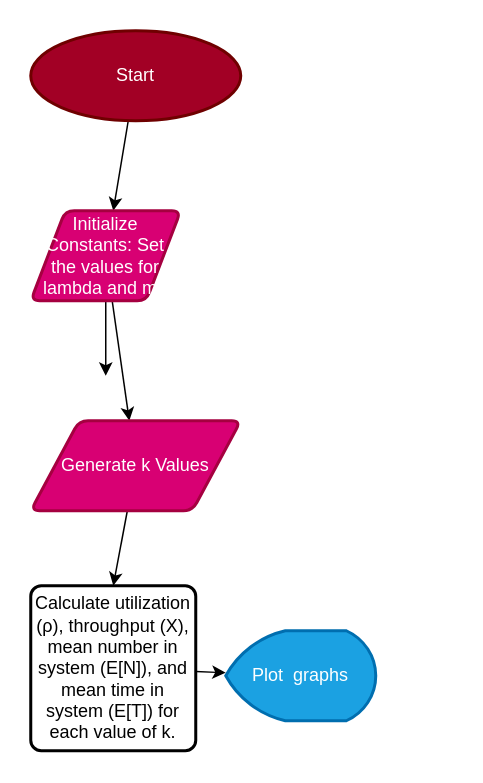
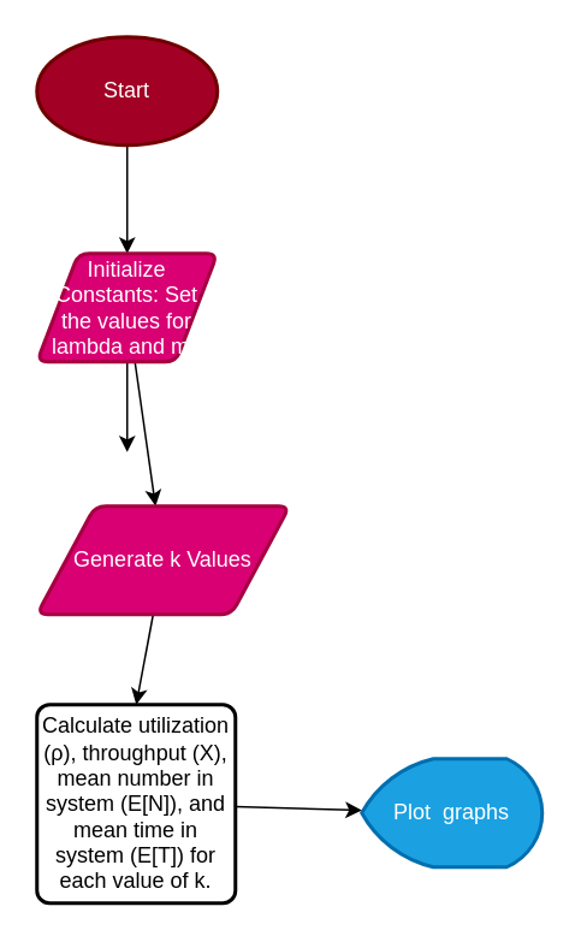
- <mxCell id="3" value="Start" style="strokeWidth=2;html=1;shape=mxgraph.flowchart.start_1;whiteSpace=wrap;fillColor=#a20025;fontColor=#ffffff;strokeColor=#6F0000;" vertex="1" parent="1"><mxGeometry x="20" y="20" width="140" height="60" as="geometry" /></mxCell>
+ <mxCell id="3" value="Start" style="strokeWidth=2;html=1;shape=mxgraph.flowchart.start_1;whiteSpace=wrap;fillColor=#a20025;fontColor=#ffffff;strokeColor=#6F0000;" vertex="1" parent="1"><mxGeometry x="20" y="20" width="100" height="60" as="geometry" /></mxCell>
- <mxCell id="7" value="Plot&amp;nbsp; graphs" style="strokeWidth=2;html=1;shape=mxgraph.flowchart.display;whiteSpace=wrap;fillColor=#1ba1e2;fontColor=#ffffff;strokeColor=#006EAF;" vertex="1" parent="1"><mxGeometry x="150" y="420" width="100" height="60" as="geometry" /></mxCell>
+ <mxCell id="7" value="Plot&amp;nbsp; graphs" style="strokeWidth=2;html=1;shape=mxgraph.flowchart.display;whiteSpace=wrap;fillColor=#1ba1e2;fontColor=#ffffff;strokeColor=#006EAF;" vertex="1" parent="1"><mxGeometry x="200" y="420" width="100" height="60" as="geometry" /></mxCell>
